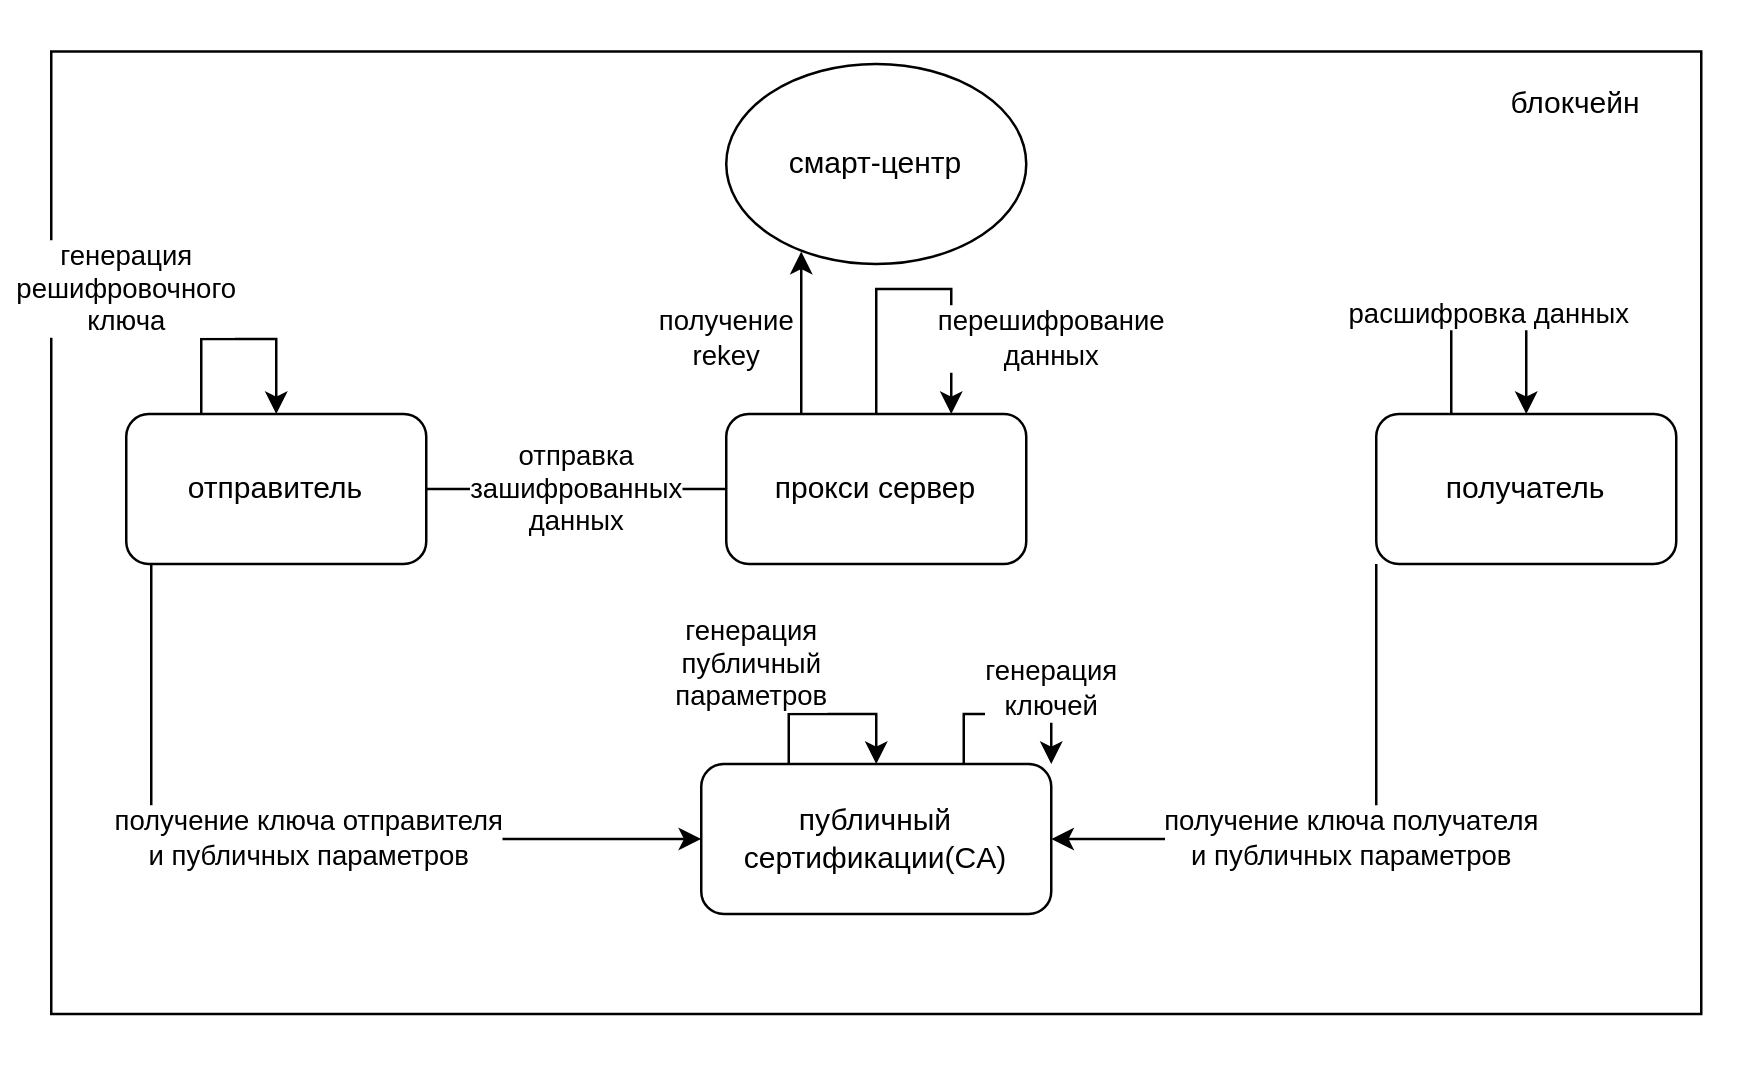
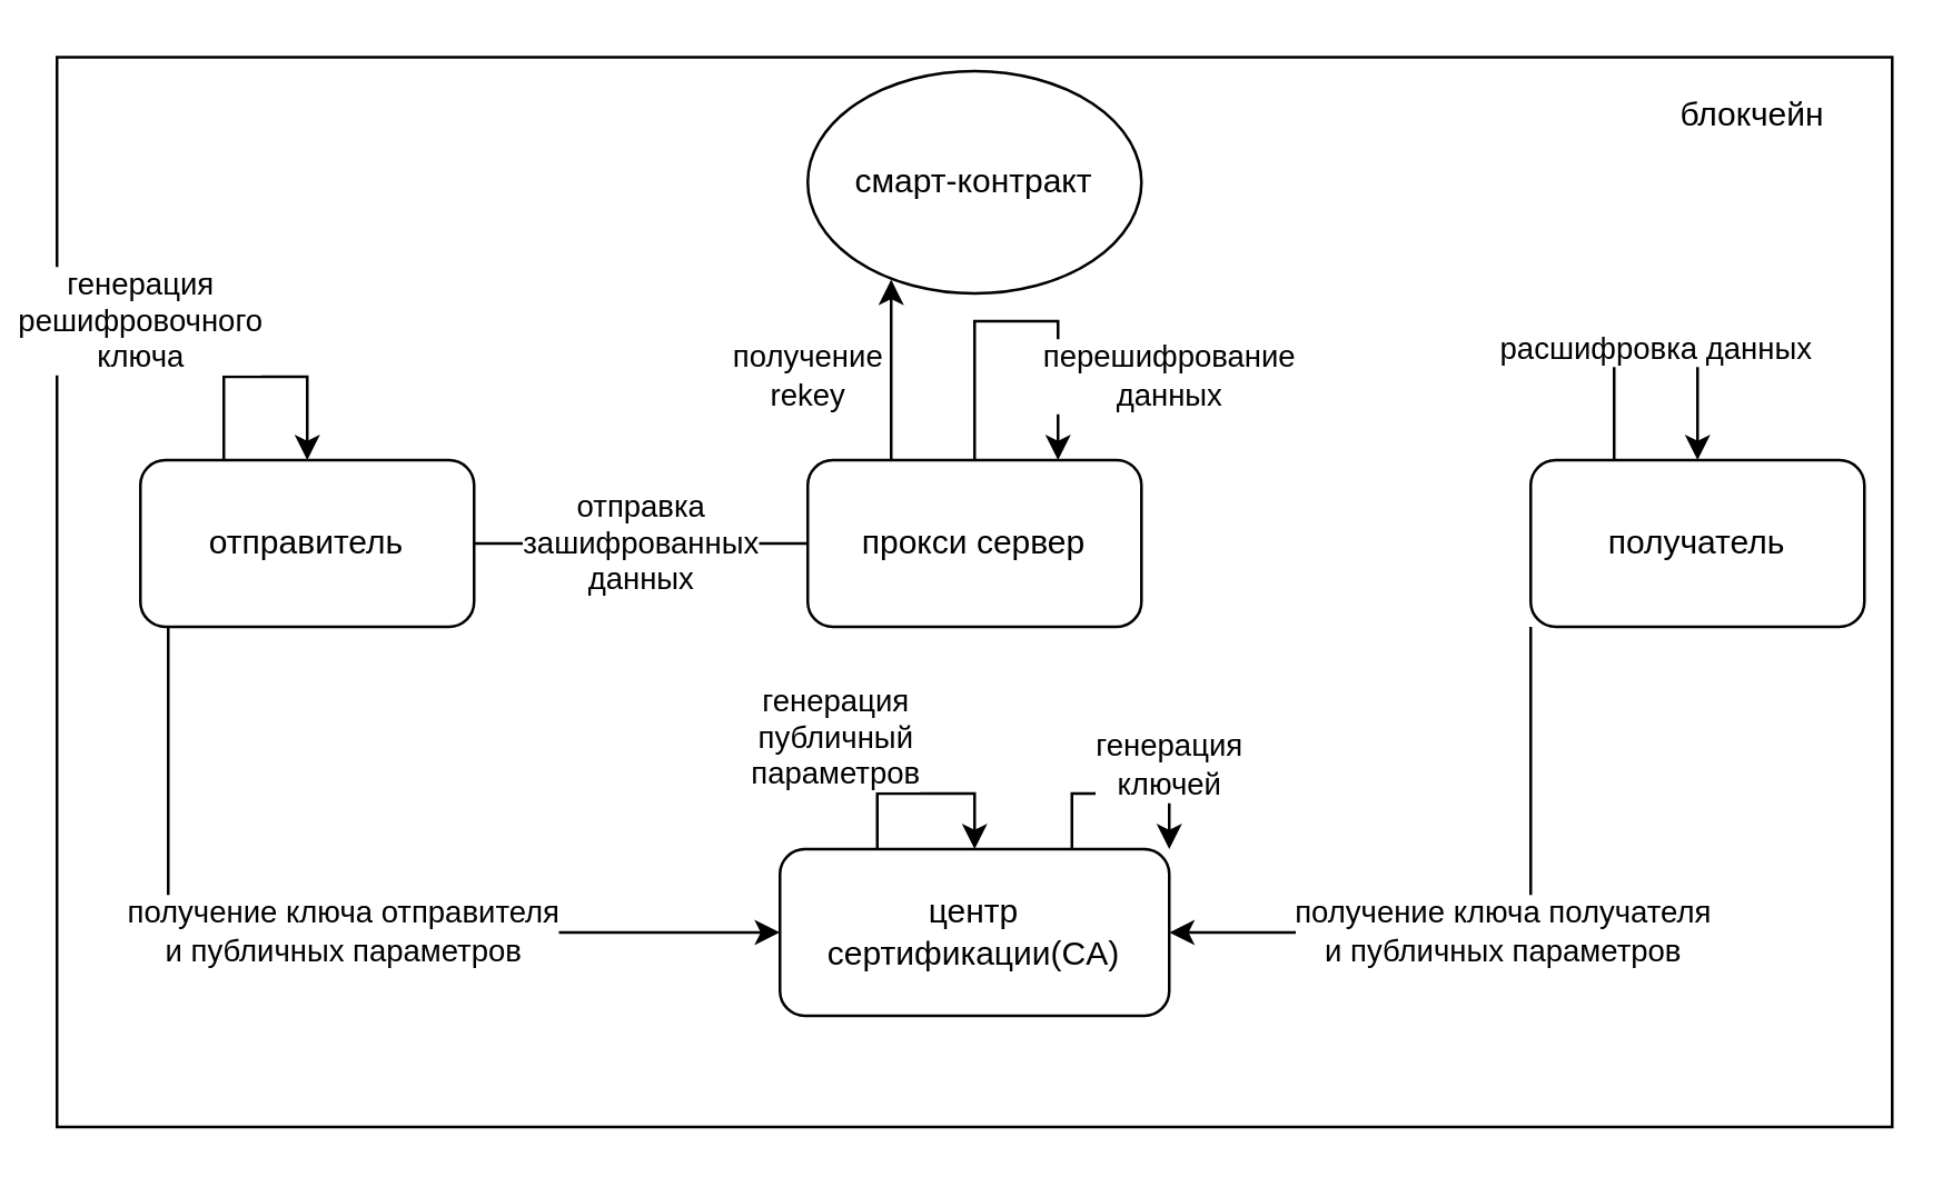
- <mxCell id="10" value="смарт-центр" style="ellipse;whiteSpace=wrap;html=1;" vertex="1" parent="1"><mxGeometry x="290" y="25" width="120" height="80" as="geometry" /></mxCell>
+ <mxCell id="10" value="смарт-контракт" style="ellipse;whiteSpace=wrap;html=1;" vertex="1" parent="1"><mxGeometry x="290" y="25" width="120" height="80" as="geometry" /></mxCell>
- <mxCell id="7" value="публичный&lt;div&gt;сертификации(CA)&lt;/div&gt;" style="rounded=1;whiteSpace=wrap;html=1;" vertex="1" parent="1"><mxGeometry x="280" y="305" width="140" height="60" as="geometry" /></mxCell>
+ <mxCell id="7" value="центр&lt;div&gt;сертификации(CA)&lt;/div&gt;" style="rounded=1;whiteSpace=wrap;html=1;" vertex="1" parent="1"><mxGeometry x="280" y="305" width="140" height="60" as="geometry" /></mxCell>
